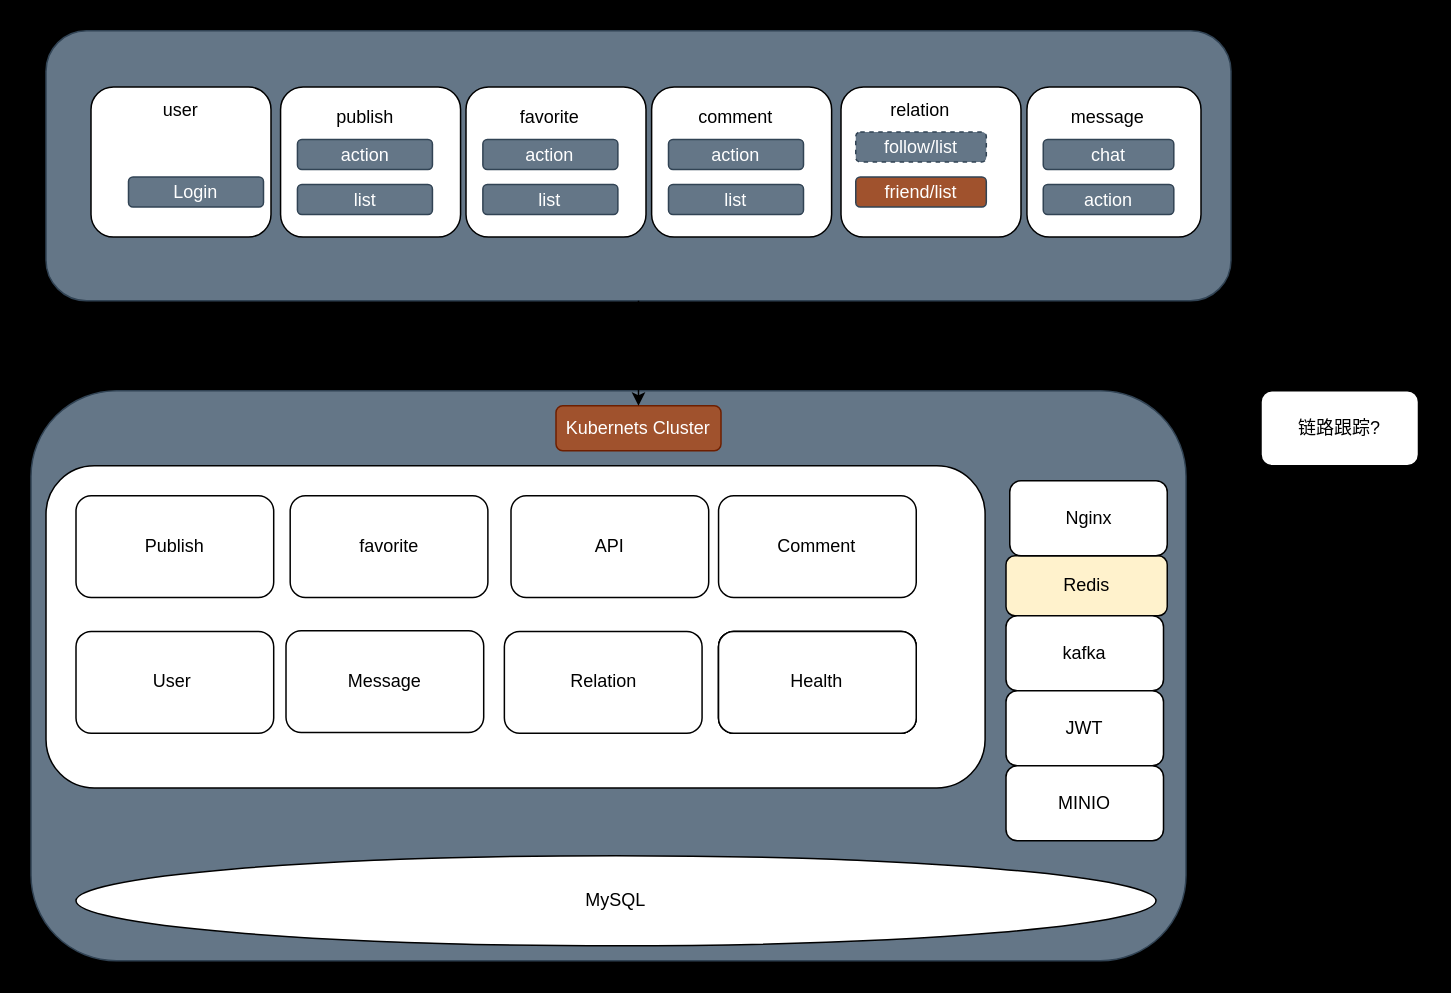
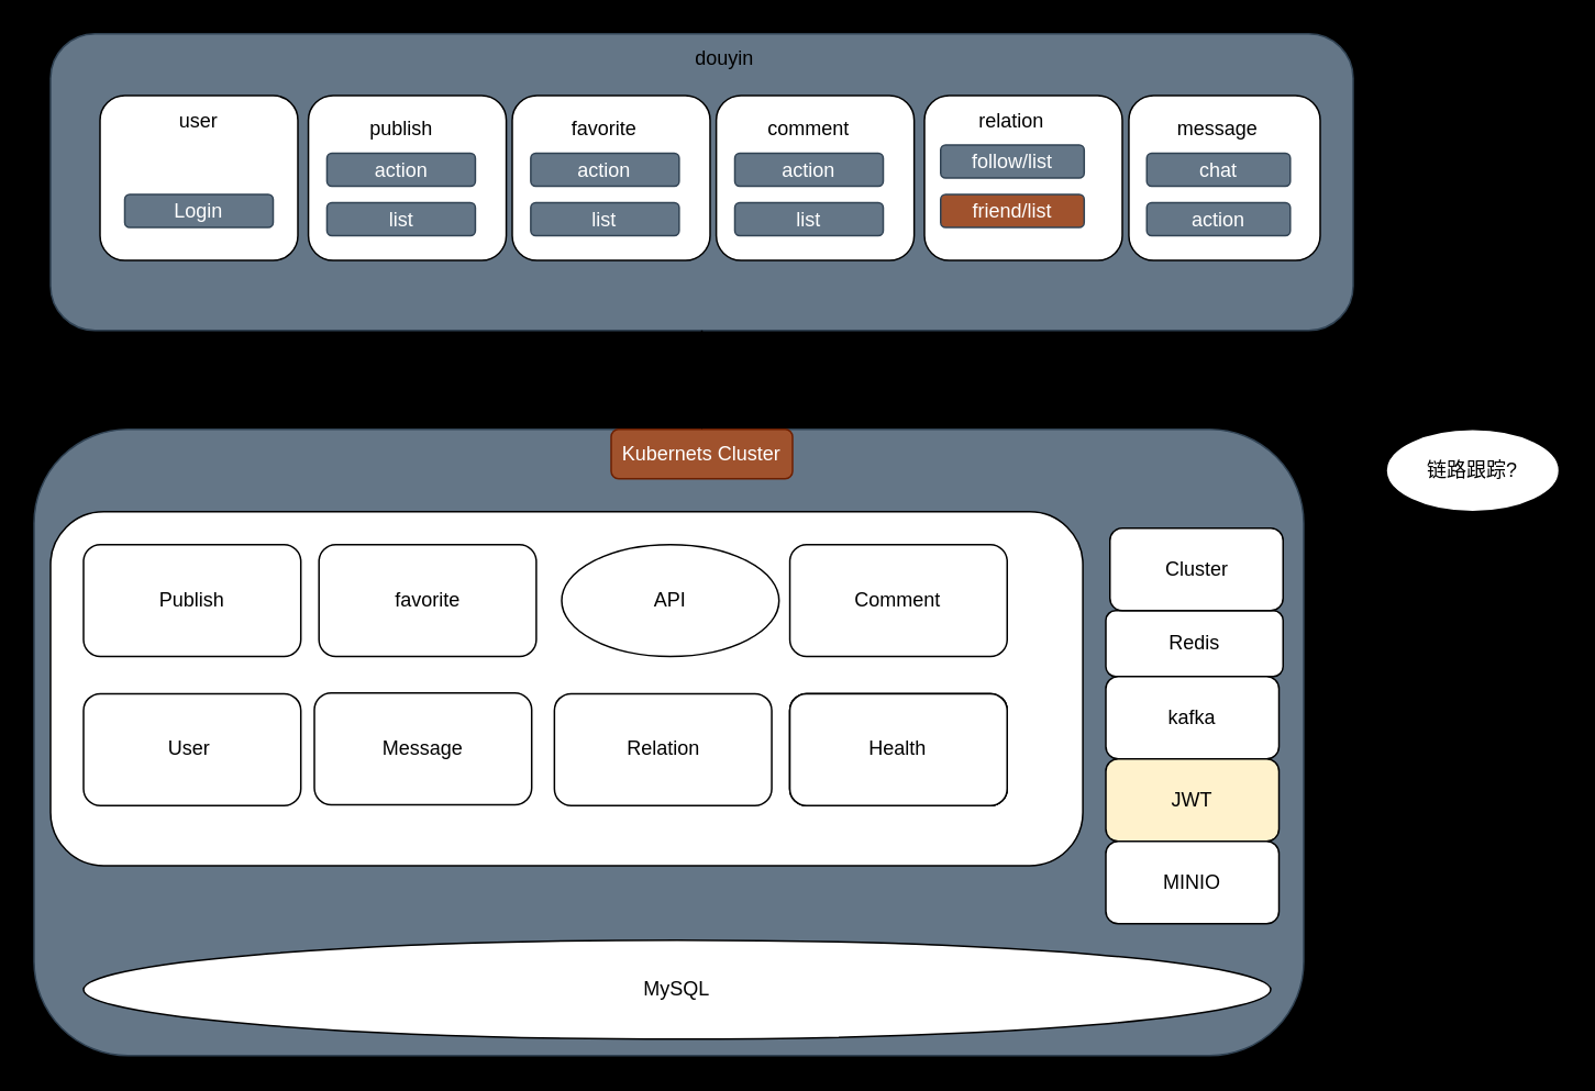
+ <mxCell id="7" value="douyin" style="text;html=1;strokeColor=none;fillColor=none;align=center;verticalAlign=middle;whiteSpace=wrap;rounded=1;" parent="5" vertex="1"><mxGeometry x="379" width="60" height="30" as="geometry" /></mxCell>
- <mxCell id="37" value="follow/list" style="rounded=1;whiteSpace=wrap;html=1;glass=0;fillColor=#647687;strokeColor=#314354;fontColor=#ffffff;dashed=1;" vertex="1" parent="35"><mxGeometry y="30" width="87.033" height="20" as="geometry" /></mxCell>
+ <mxCell id="37" value="follow/list" style="rounded=1;whiteSpace=wrap;html=1;glass=0;fillColor=#647687;strokeColor=#314354;fontColor=#ffffff;" vertex="1" parent="35"><mxGeometry y="30" width="87.033" height="20" as="geometry" /></mxCell>
- <mxCell id="15" value="Login" style="rounded=1;whiteSpace=wrap;html=1;glass=0;fillColor=#647687;strokeColor=#314354;fontColor=#ffffff;gradientColor=none;aspect=fixed;" parent="13" vertex="1"><mxGeometry x="25" y="60" width="90" height="20" as="geometry" /></mxCell>
+ <mxCell id="15" value="Login" style="rounded=1;whiteSpace=wrap;html=1;glass=0;fillColor=#647687;strokeColor=#314354;fontColor=#ffffff;gradientColor=none;aspect=fixed;" parent="13" vertex="1"><mxGeometry x="15" y="60" width="90" height="20" as="geometry" /></mxCell>
- <mxCell id="3" value="Kubernets Cluster" style="text;html=1;strokeColor=#6D1F00;fillColor=#a0522d;align=center;verticalAlign=middle;whiteSpace=wrap;rounded=1;fontColor=#ffffff;" parent="1" vertex="1"><mxGeometry x="370" y="270" width="110" height="30" as="geometry" /></mxCell>
+ <mxCell id="3" value="Kubernets Cluster" style="text;html=1;strokeColor=#6D1F00;fillColor=#a0522d;align=center;verticalAlign=middle;whiteSpace=wrap;rounded=1;fontColor=#ffffff;" parent="1" vertex="1"><mxGeometry x="370" y="260" width="110" height="30" as="geometry" /></mxCell>
- <mxCell id="59" value="链路跟踪?" style="rounded=1;whiteSpace=wrap;html=1;glass=0;" vertex="1" parent="1"><mxGeometry x="840" y="260" width="105" height="50" as="geometry" /></mxCell>
+ <mxCell id="59" value="链路跟踪?" style="ellipse;whiteSpace=wrap;html=1;glass=0;" vertex="1" parent="1"><mxGeometry x="840" y="260" width="105" height="50" as="geometry" /></mxCell>
- <mxCell id="57" value="Nginx" style="rounded=1;whiteSpace=wrap;html=1;glass=0;" vertex="1" parent="52"><mxGeometry x="2.5" width="105" height="50" as="geometry" /></mxCell>
+ <mxCell id="57" value="Cluster" style="rounded=1;whiteSpace=wrap;html=1;glass=0;" vertex="1" parent="52"><mxGeometry x="2.5" width="105" height="50" as="geometry" /></mxCell>
- <mxCell id="51" value="API" style="rounded=1;whiteSpace=wrap;html=1;" vertex="1" parent="39"><mxGeometry x="309.998" y="20.008" width="131.803" height="67.826" as="geometry" /></mxCell>
+ <mxCell id="51" value="API" style="ellipse;whiteSpace=wrap;html=1;" vertex="1" parent="39"><mxGeometry x="309.998" y="20.008" width="131.803" height="67.826" as="geometry" /></mxCell>
- <mxCell id="53" value="Redis" style="rounded=1;whiteSpace=wrap;html=1;glass=0;fillColor=#fff2cc;" parent="52" vertex="1"><mxGeometry y="50" width="107.5" height="40" as="geometry" /></mxCell>
+ <mxCell id="53" value="Redis" style="rounded=1;whiteSpace=wrap;html=1;glass=0;" parent="52" vertex="1"><mxGeometry y="50" width="107.5" height="40" as="geometry" /></mxCell>
- <mxCell id="55" value="JWT" style="rounded=1;whiteSpace=wrap;html=1;glass=0;" vertex="1" parent="52"><mxGeometry y="140" width="105" height="50" as="geometry" /></mxCell>
+ <mxCell id="55" value="JWT" style="rounded=1;whiteSpace=wrap;html=1;glass=0;fillColor=#fff2cc;" vertex="1" parent="52"><mxGeometry y="140" width="105" height="50" as="geometry" /></mxCell>
